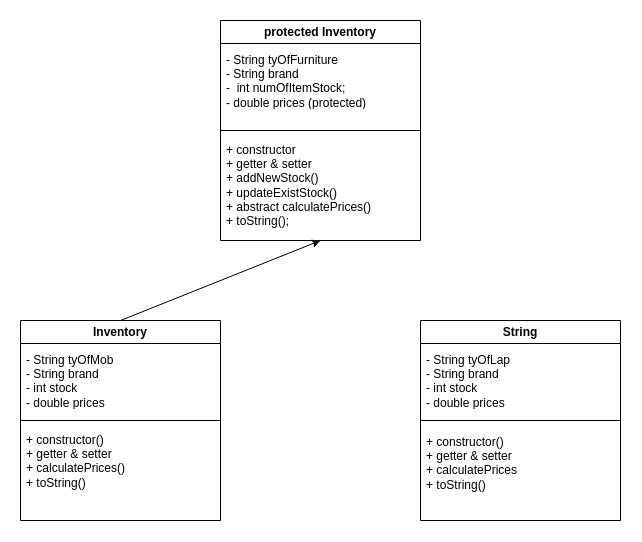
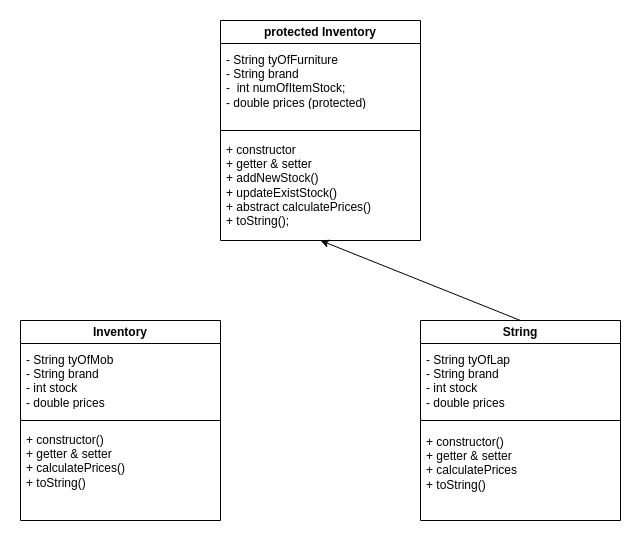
- <mxCell id="11" value="" style="endArrow=classic;html=1;rounded=0;entryX=0.5;entryY=1;entryDx=0;entryDy=0;exitX=0.5;exitY=0;exitDx=0;exitDy=0;" edge="1" parent="1" source="5" target="2"><mxGeometry width="50" height="50" relative="1" as="geometry"><mxPoint x="130" y="280" as="sourcePoint" /><mxPoint x="180" y="230" as="targetPoint" /></mxGeometry></mxCell>
+ <mxCell id="12" value="" style="endArrow=classic;html=1;rounded=0;entryX=0.5;entryY=1;entryDx=0;entryDy=0;exitX=0.5;exitY=0;exitDx=0;exitDy=0;" edge="1" parent="1" source="8" target="2"><mxGeometry width="50" height="50" relative="1" as="geometry"><mxPoint x="570" y="350" as="sourcePoint" /><mxPoint x="620" y="300" as="targetPoint" /></mxGeometry></mxCell>
